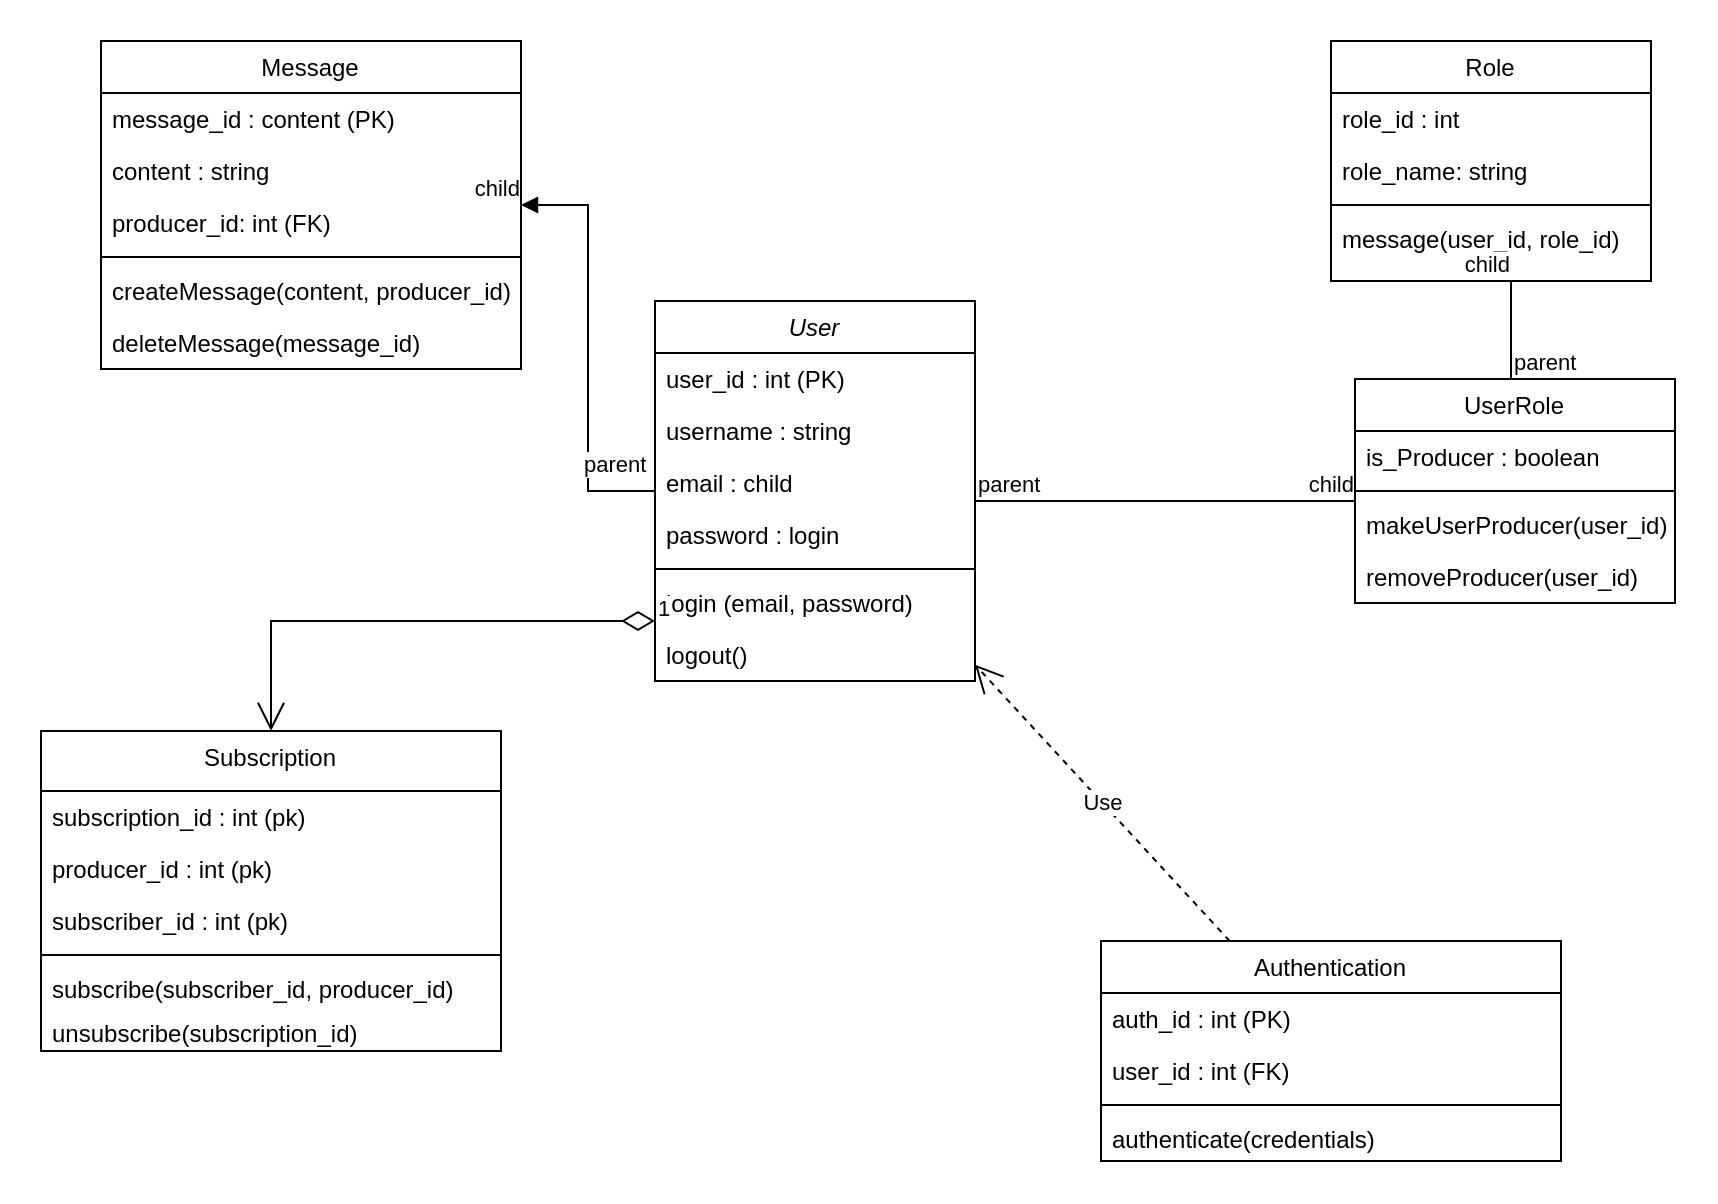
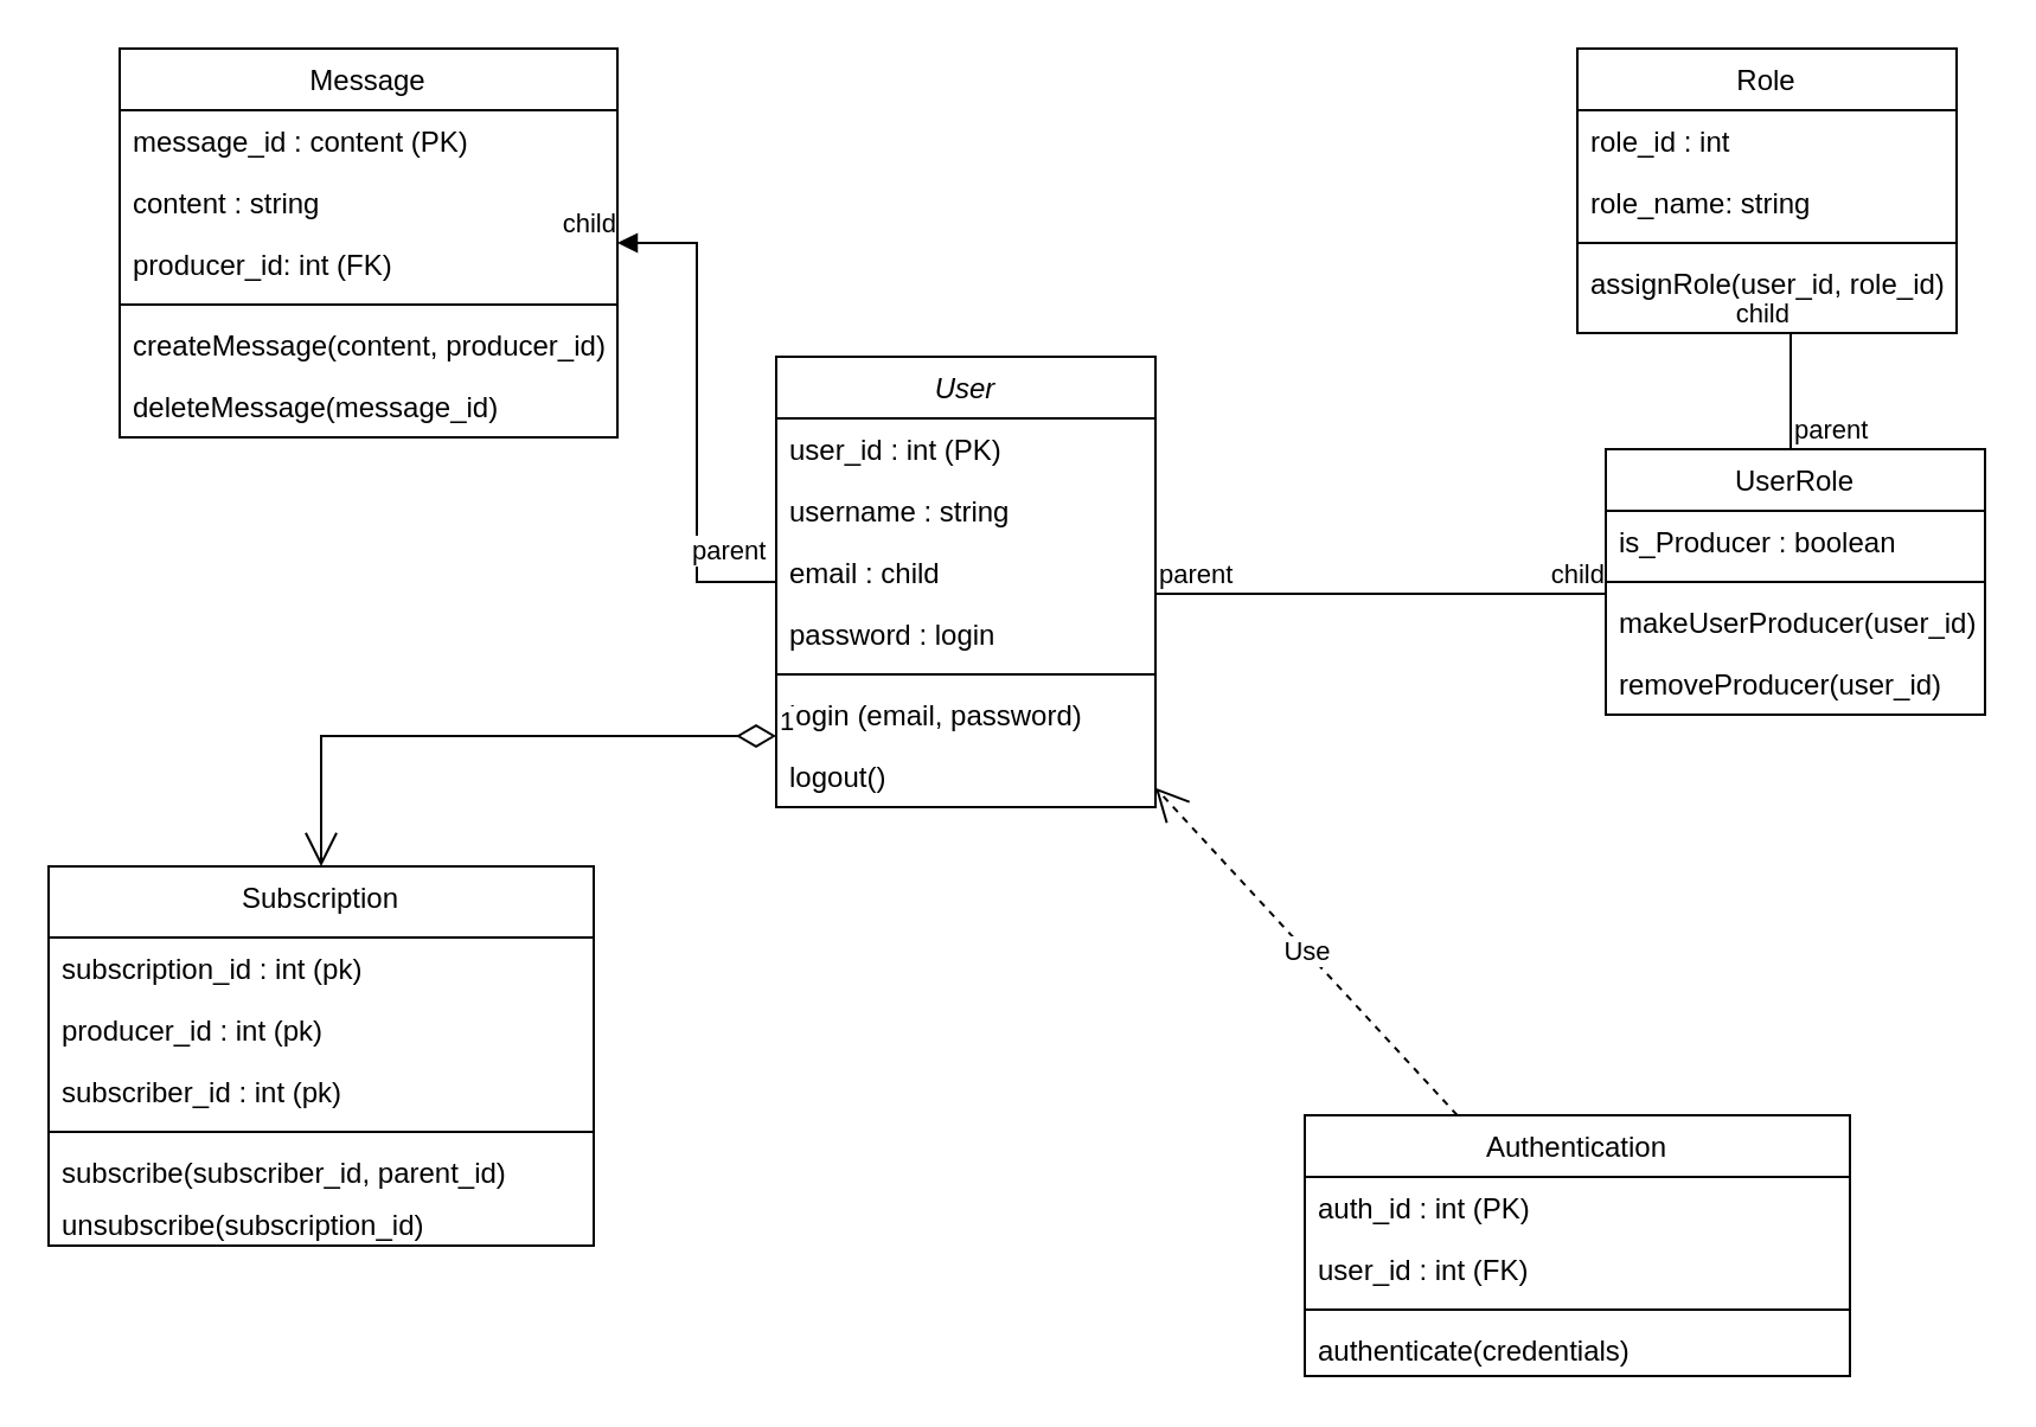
- <mxCell id="26" value="message(user_id, role_id)" style="text;align=left;verticalAlign=top;spacingLeft=4;spacingRight=4;overflow=hidden;rotatable=0;points=[[0,0.5],[1,0.5]];portConstraint=eastwest;" vertex="1" parent="22"><mxGeometry y="86" width="160" height="26" as="geometry" /></mxCell>
+ <mxCell id="26" value="assignRole(user_id, role_id)" style="text;align=left;verticalAlign=top;spacingLeft=4;spacingRight=4;overflow=hidden;rotatable=0;points=[[0,0.5],[1,0.5]];portConstraint=eastwest;" vertex="1" parent="22"><mxGeometry y="86" width="160" height="26" as="geometry" /></mxCell>
- <mxCell id="32" value="subscribe(subscriber_id, producer_id)" style="text;align=left;verticalAlign=top;spacingLeft=4;spacingRight=4;overflow=hidden;rotatable=0;points=[[0,0.5],[1,0.5]];portConstraint=eastwest;" vertex="1" parent="27"><mxGeometry y="116" width="230" height="22" as="geometry" /></mxCell>
+ <mxCell id="32" value="subscribe(subscriber_id, parent_id)" style="text;align=left;verticalAlign=top;spacingLeft=4;spacingRight=4;overflow=hidden;rotatable=0;points=[[0,0.5],[1,0.5]];portConstraint=eastwest;" vertex="1" parent="27"><mxGeometry y="116" width="230" height="22" as="geometry" /></mxCell>
